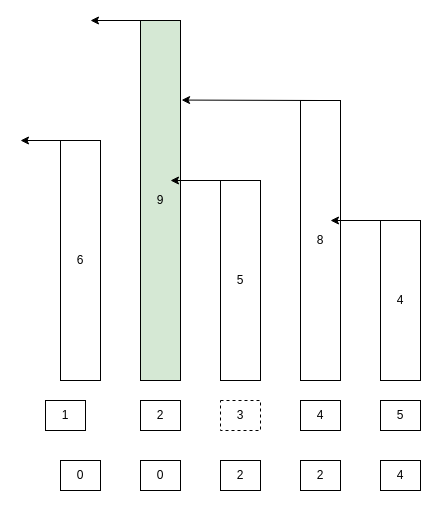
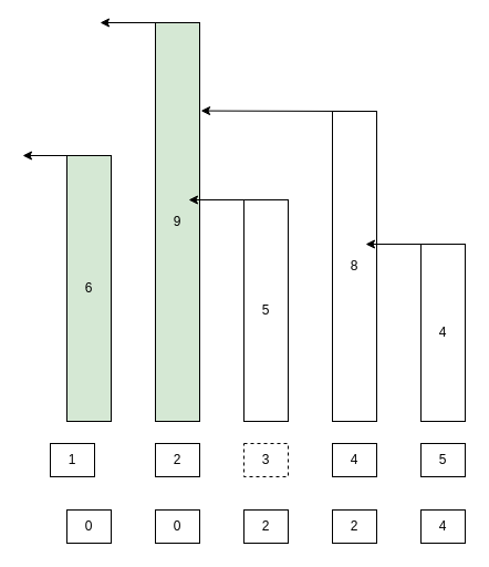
- <mxCell id="2" value="6" style="rounded=0;whiteSpace=wrap;html=1;" vertex="1" parent="1"><mxGeometry x="60" y="140" width="40" height="240" as="geometry" /></mxCell>
+ <mxCell id="2" value="6" style="rounded=0;whiteSpace=wrap;html=1;fillColor=#d5e8d4;" vertex="1" parent="1"><mxGeometry x="60" y="140" width="40" height="240" as="geometry" /></mxCell>
